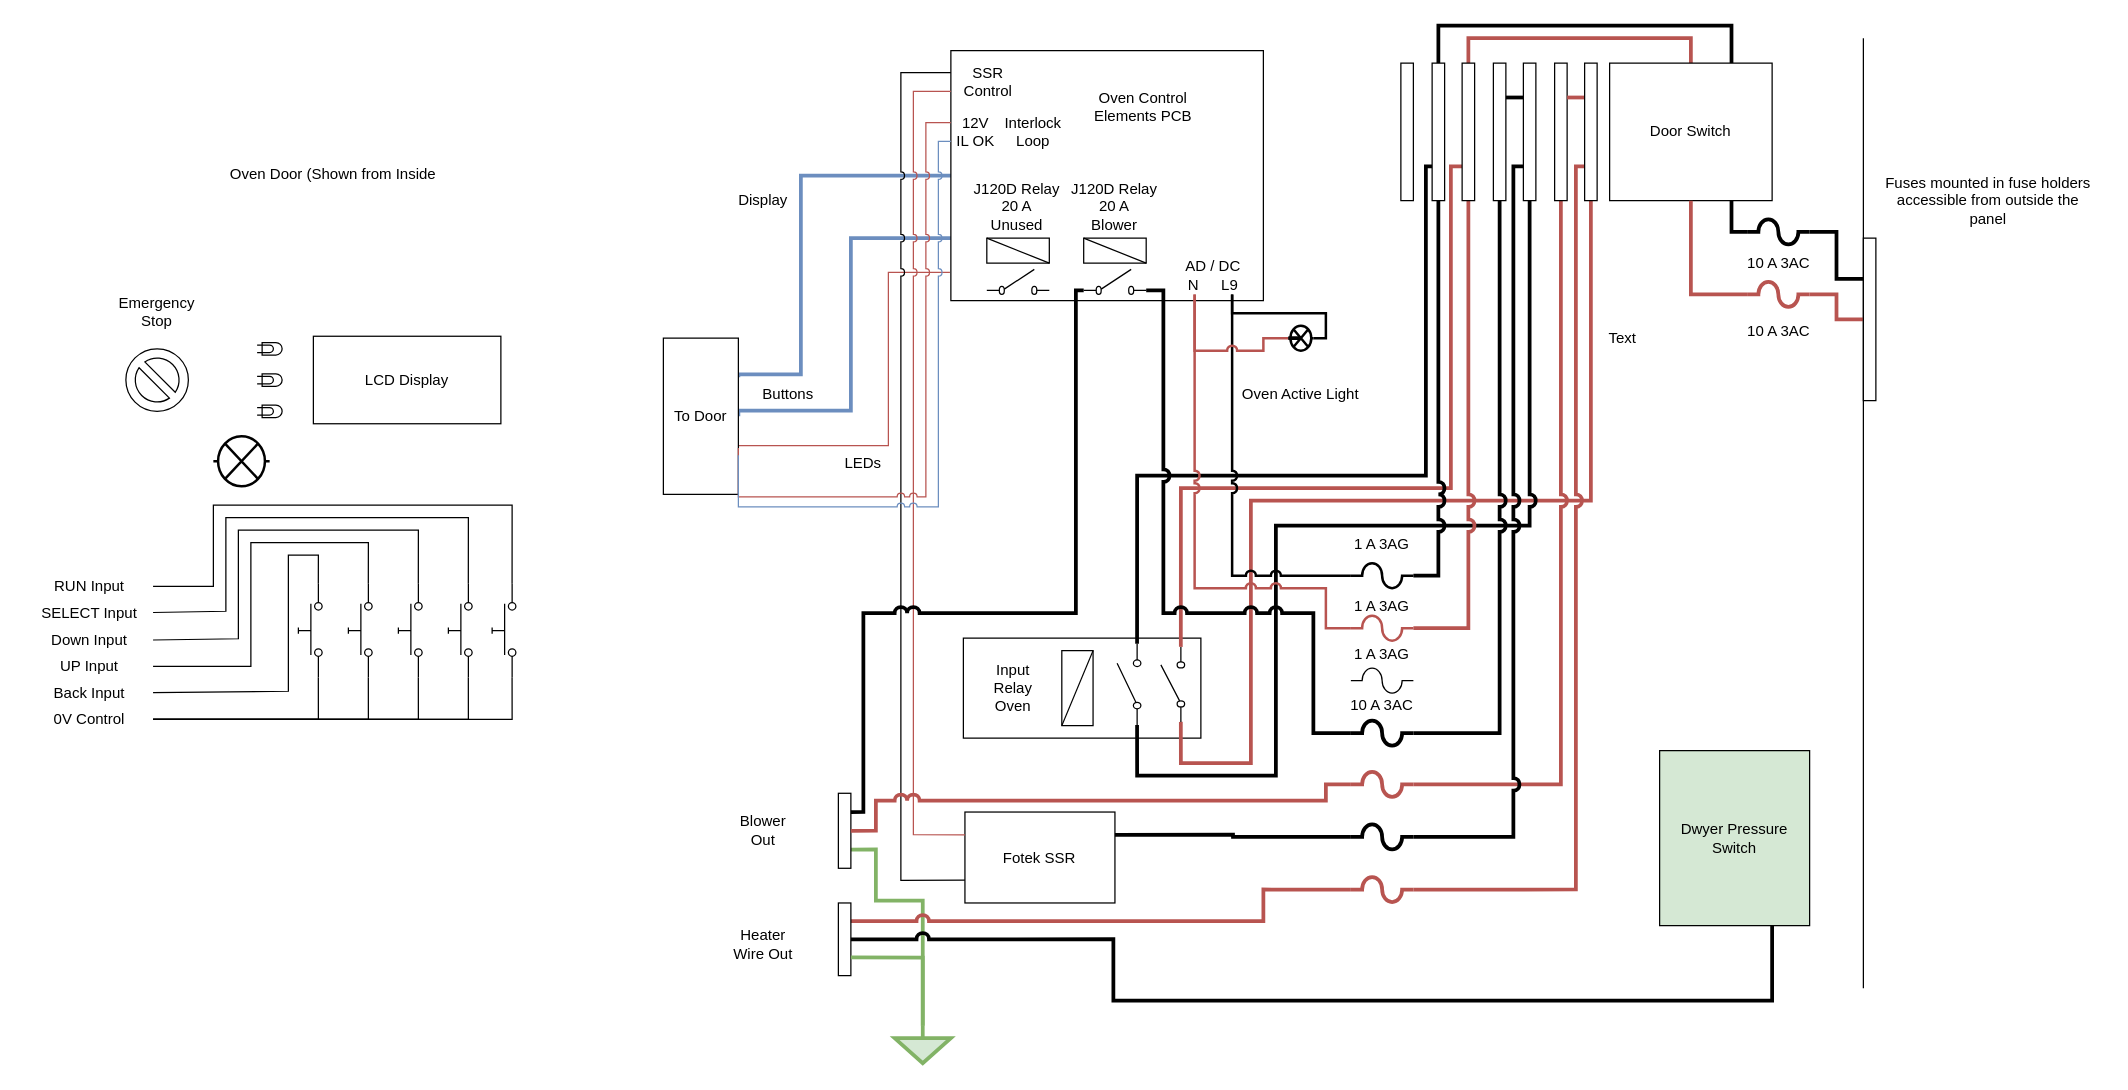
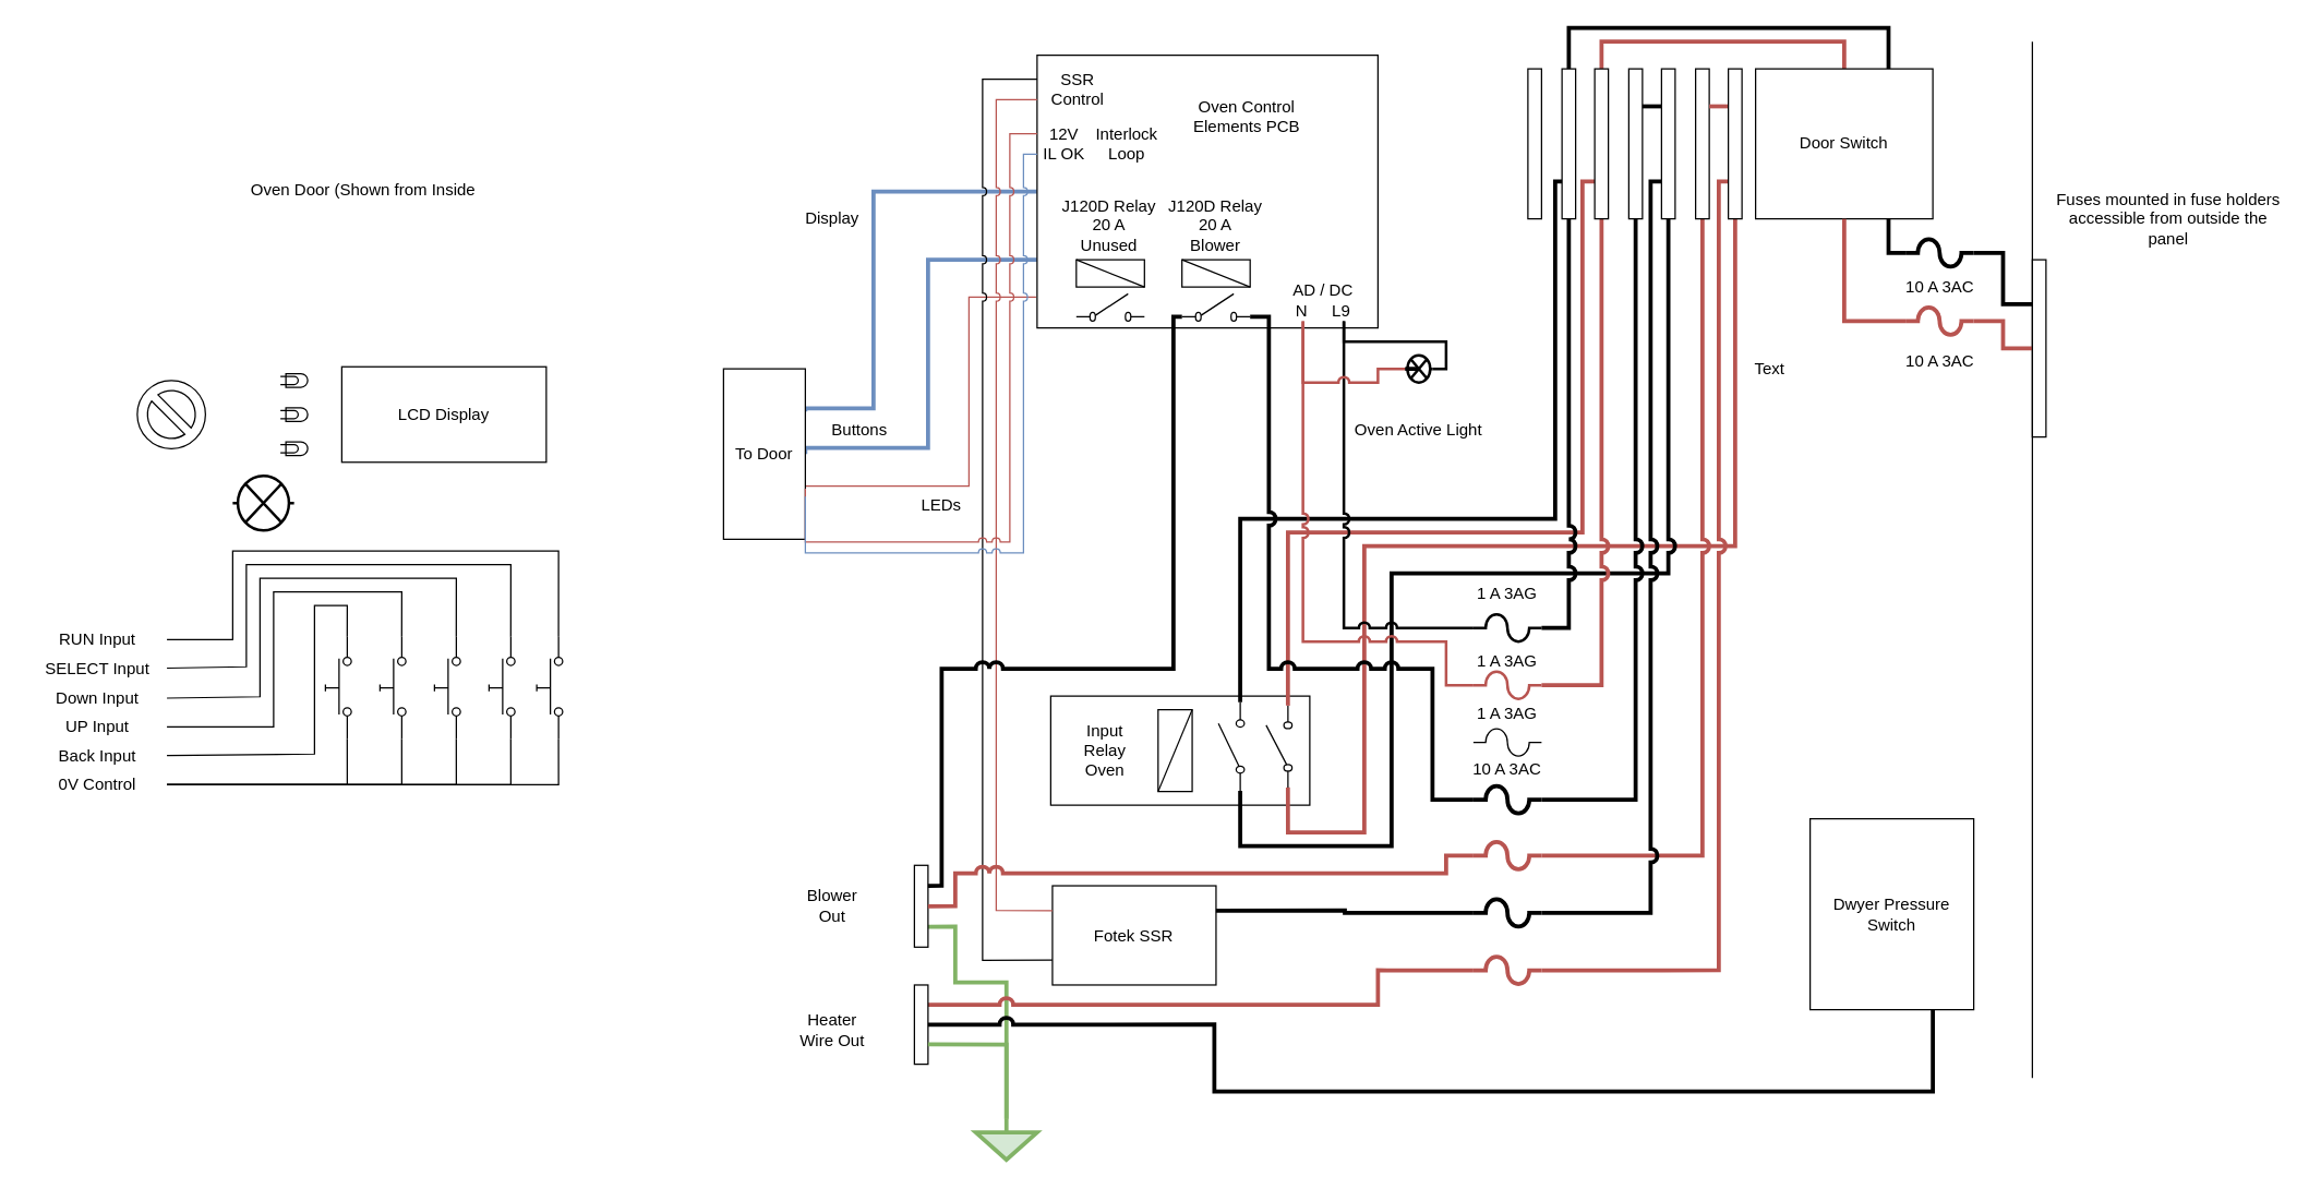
- <mxCell id="124" value="Emergency Stop" style="text;html=1;strokeColor=none;fillColor=none;align=center;verticalAlign=middle;whiteSpace=wrap;rounded=0;shadow=0;dashed=0;pointerEvents=1;fontFamily=Helvetica;fontSize=12;fontColor=default;" vertex="1" parent="1"><mxGeometry x="95" y="234" width="60" height="30" as="geometry" /></mxCell>
- <mxCell id="12" value="Dwyer Pressure Switch" style="rounded=0;whiteSpace=wrap;html=1;fillColor=#d5e8d4;" vertex="1" parent="1"><mxGeometry x="1327" y="600" width="120" height="140" as="geometry" /></mxCell>
+ <mxCell id="12" value="Dwyer Pressure Switch" style="rounded=0;whiteSpace=wrap;html=1;" vertex="1" parent="1"><mxGeometry x="1327" y="600" width="120" height="140" as="geometry" /></mxCell>
